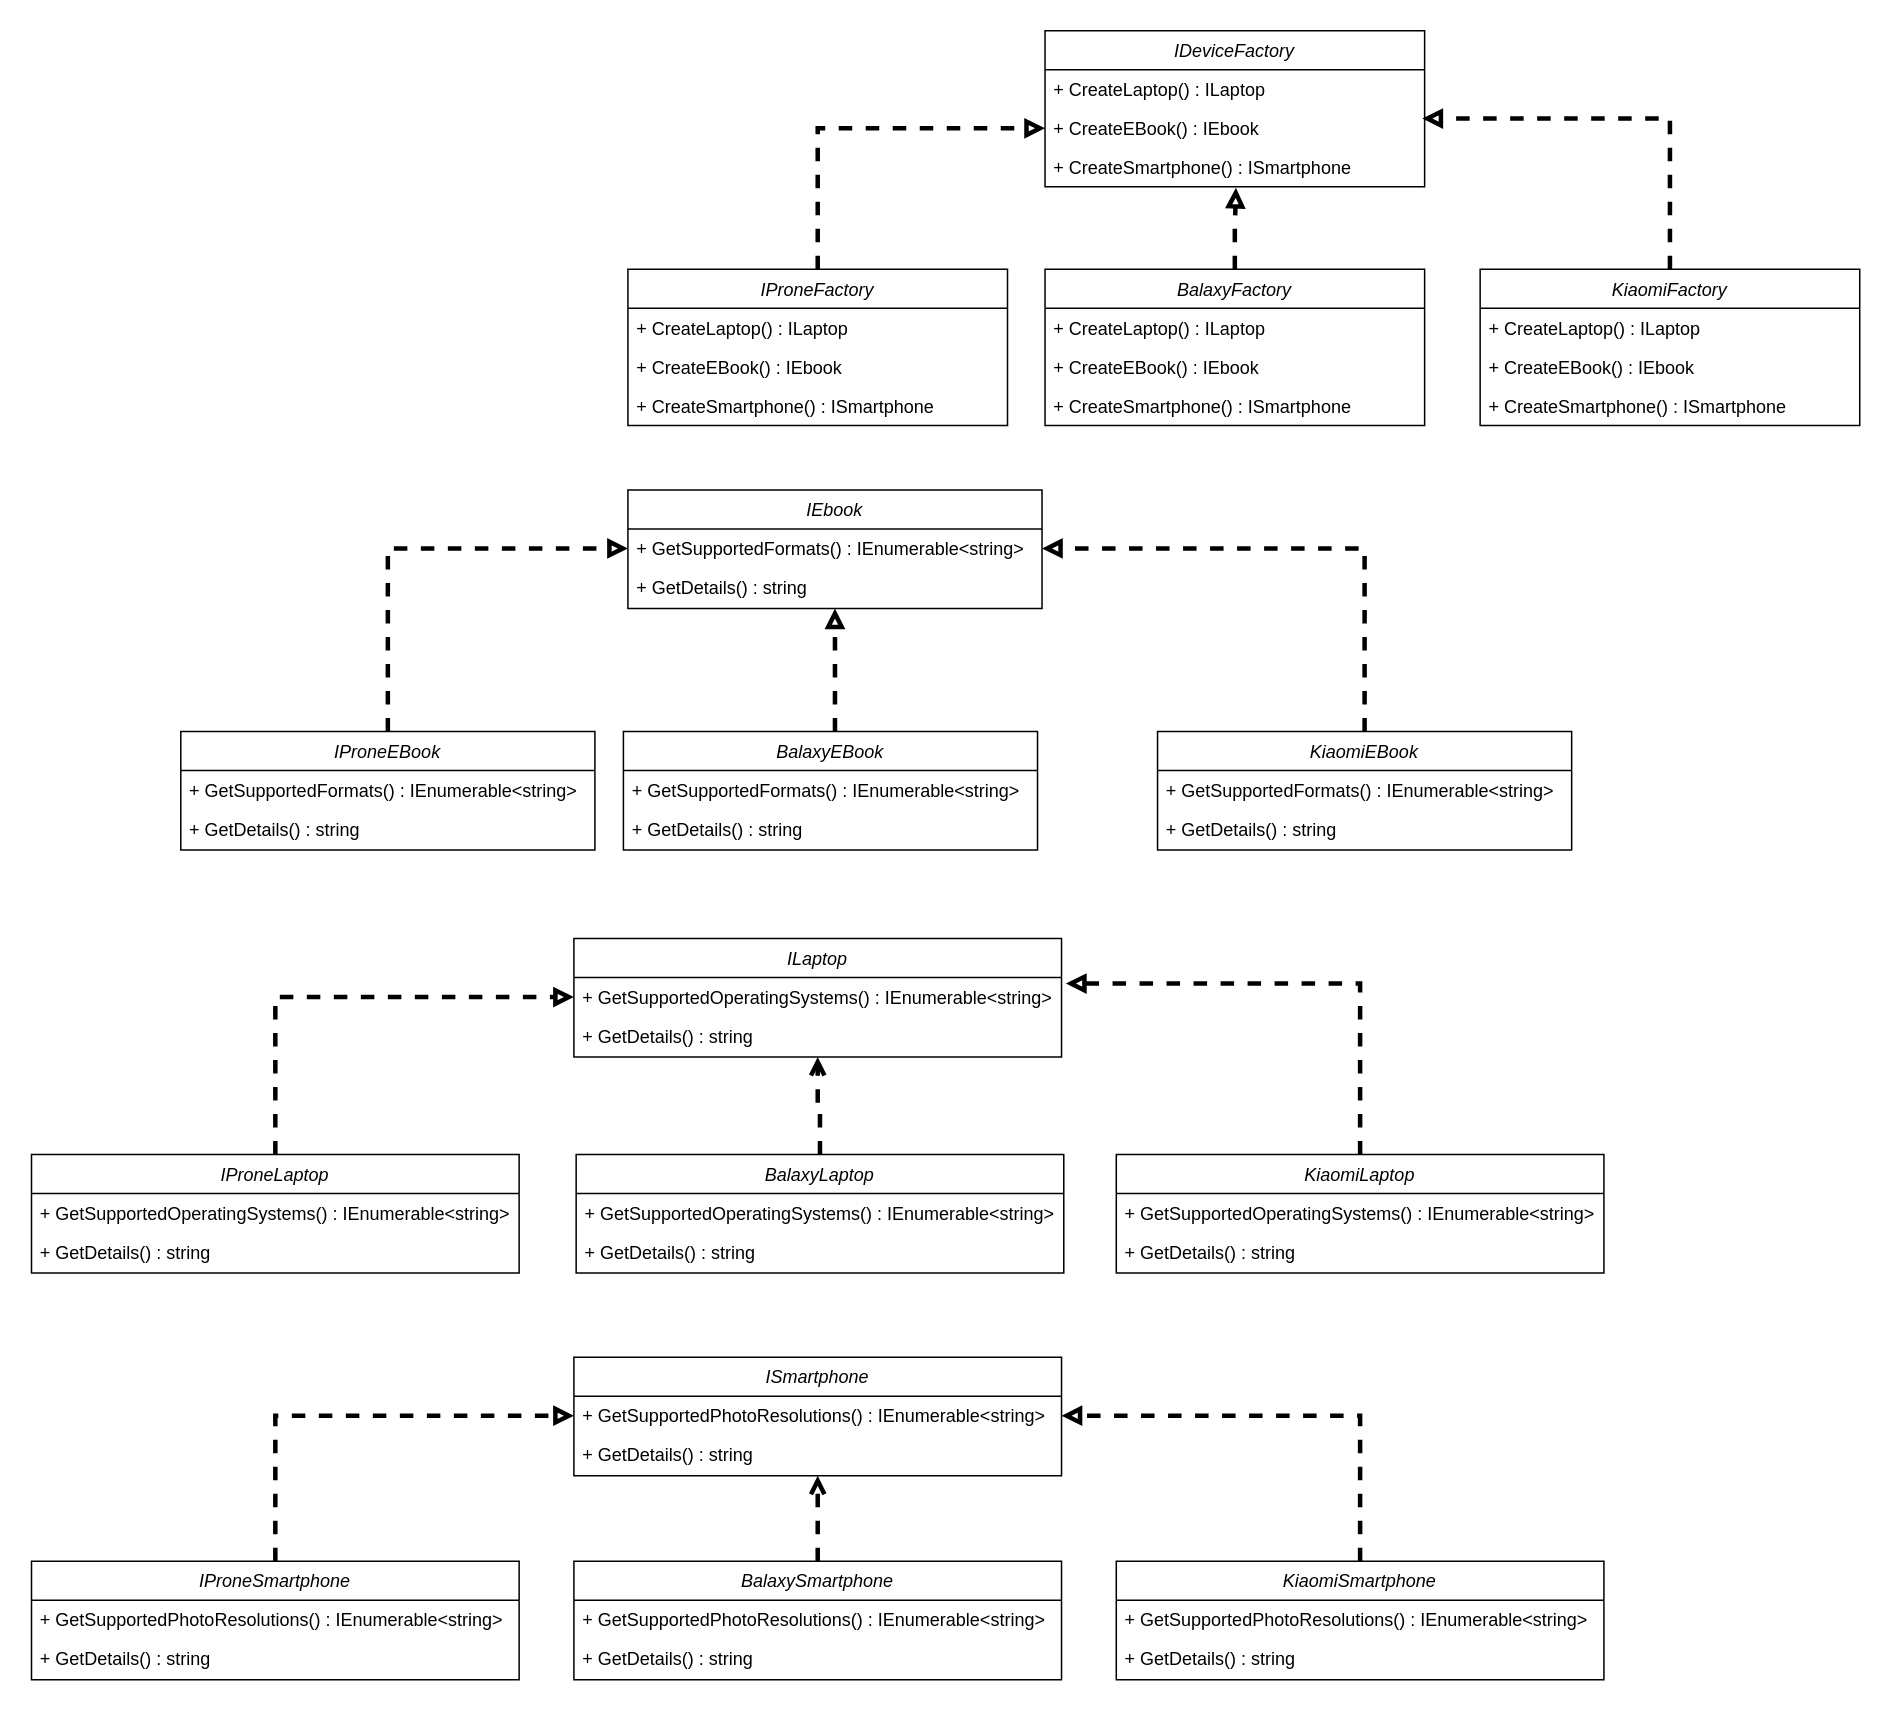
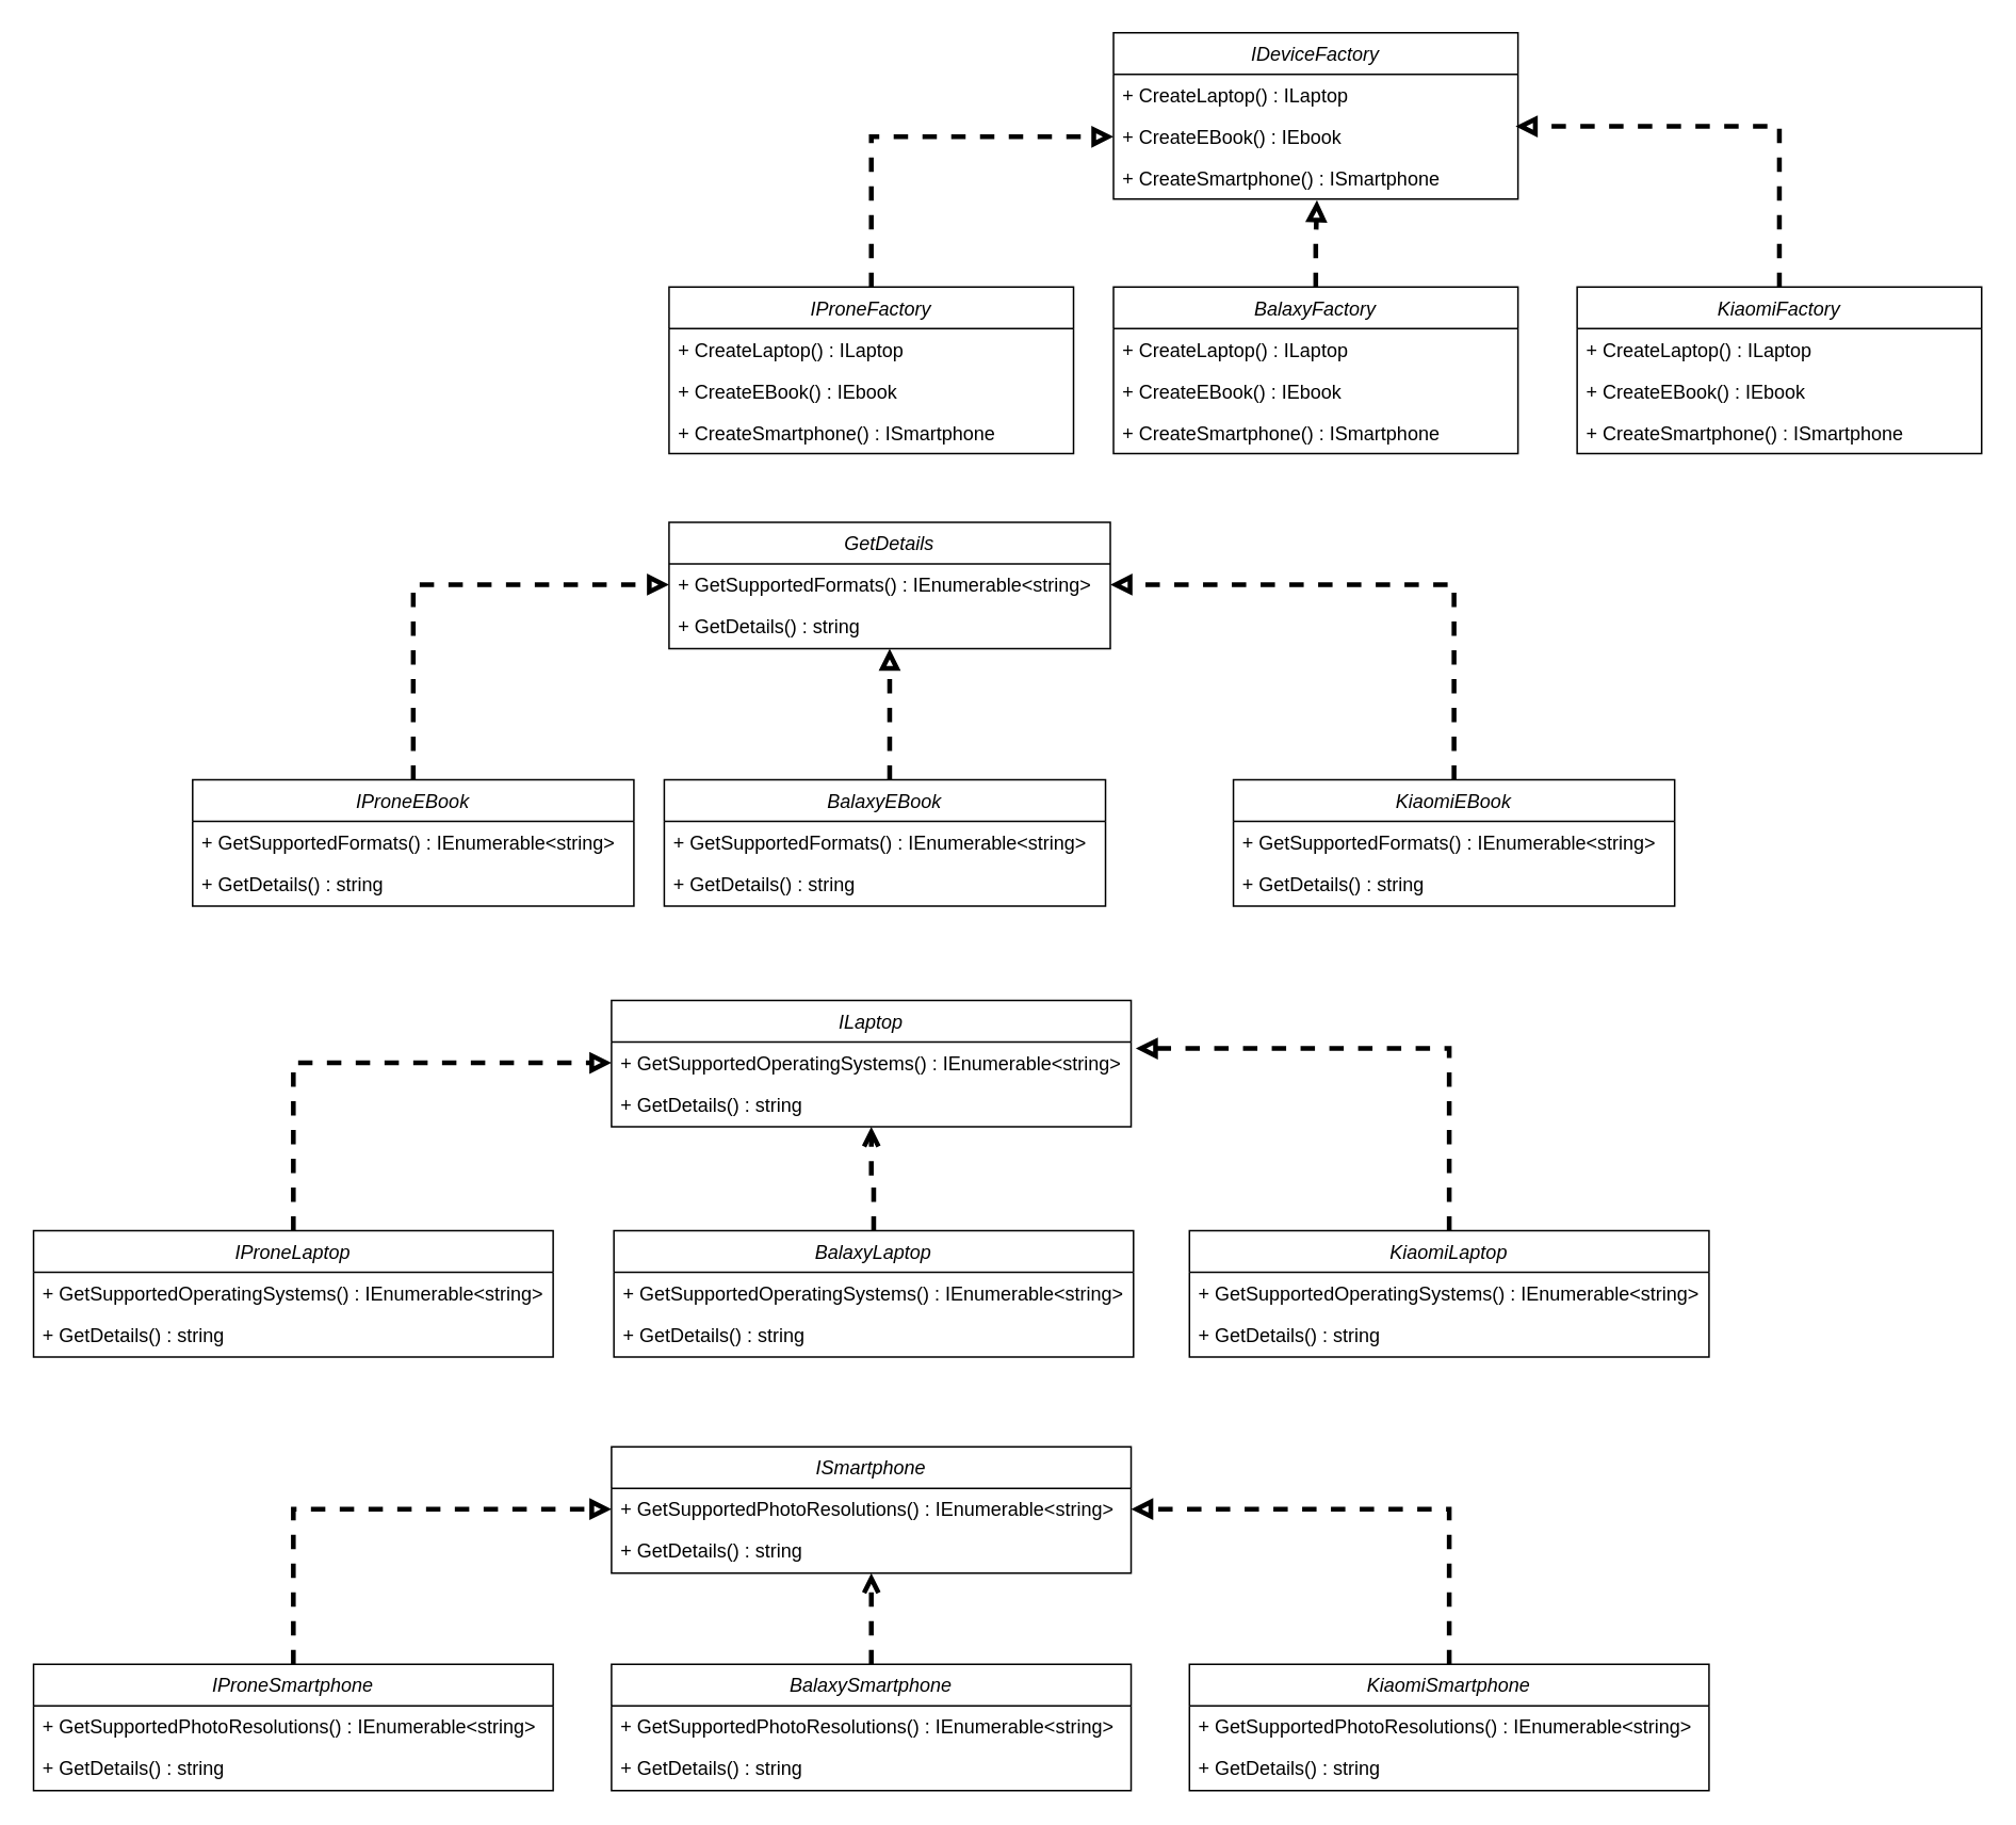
- <mxCell id="21" value="IEbook" style="swimlane;fontStyle=2;align=center;verticalAlign=top;childLayout=stackLayout;horizontal=1;startSize=26;horizontalStack=0;resizeParent=1;resizeLast=0;collapsible=1;marginBottom=0;rounded=0;shadow=0;strokeWidth=1;" vertex="1" parent="1"><mxGeometry x="418" y="326" width="276" height="79" as="geometry"><mxRectangle x="230" y="140" width="160" height="26" as="alternateBounds" /></mxGeometry></mxCell>
+ <mxCell id="21" value="GetDetails" style="swimlane;fontStyle=2;align=center;verticalAlign=top;childLayout=stackLayout;horizontal=1;startSize=26;horizontalStack=0;resizeParent=1;resizeLast=0;collapsible=1;marginBottom=0;rounded=0;shadow=0;strokeWidth=1;" vertex="1" parent="1"><mxGeometry x="418" y="326" width="276" height="79" as="geometry"><mxRectangle x="230" y="140" width="160" height="26" as="alternateBounds" /></mxGeometry></mxCell>
